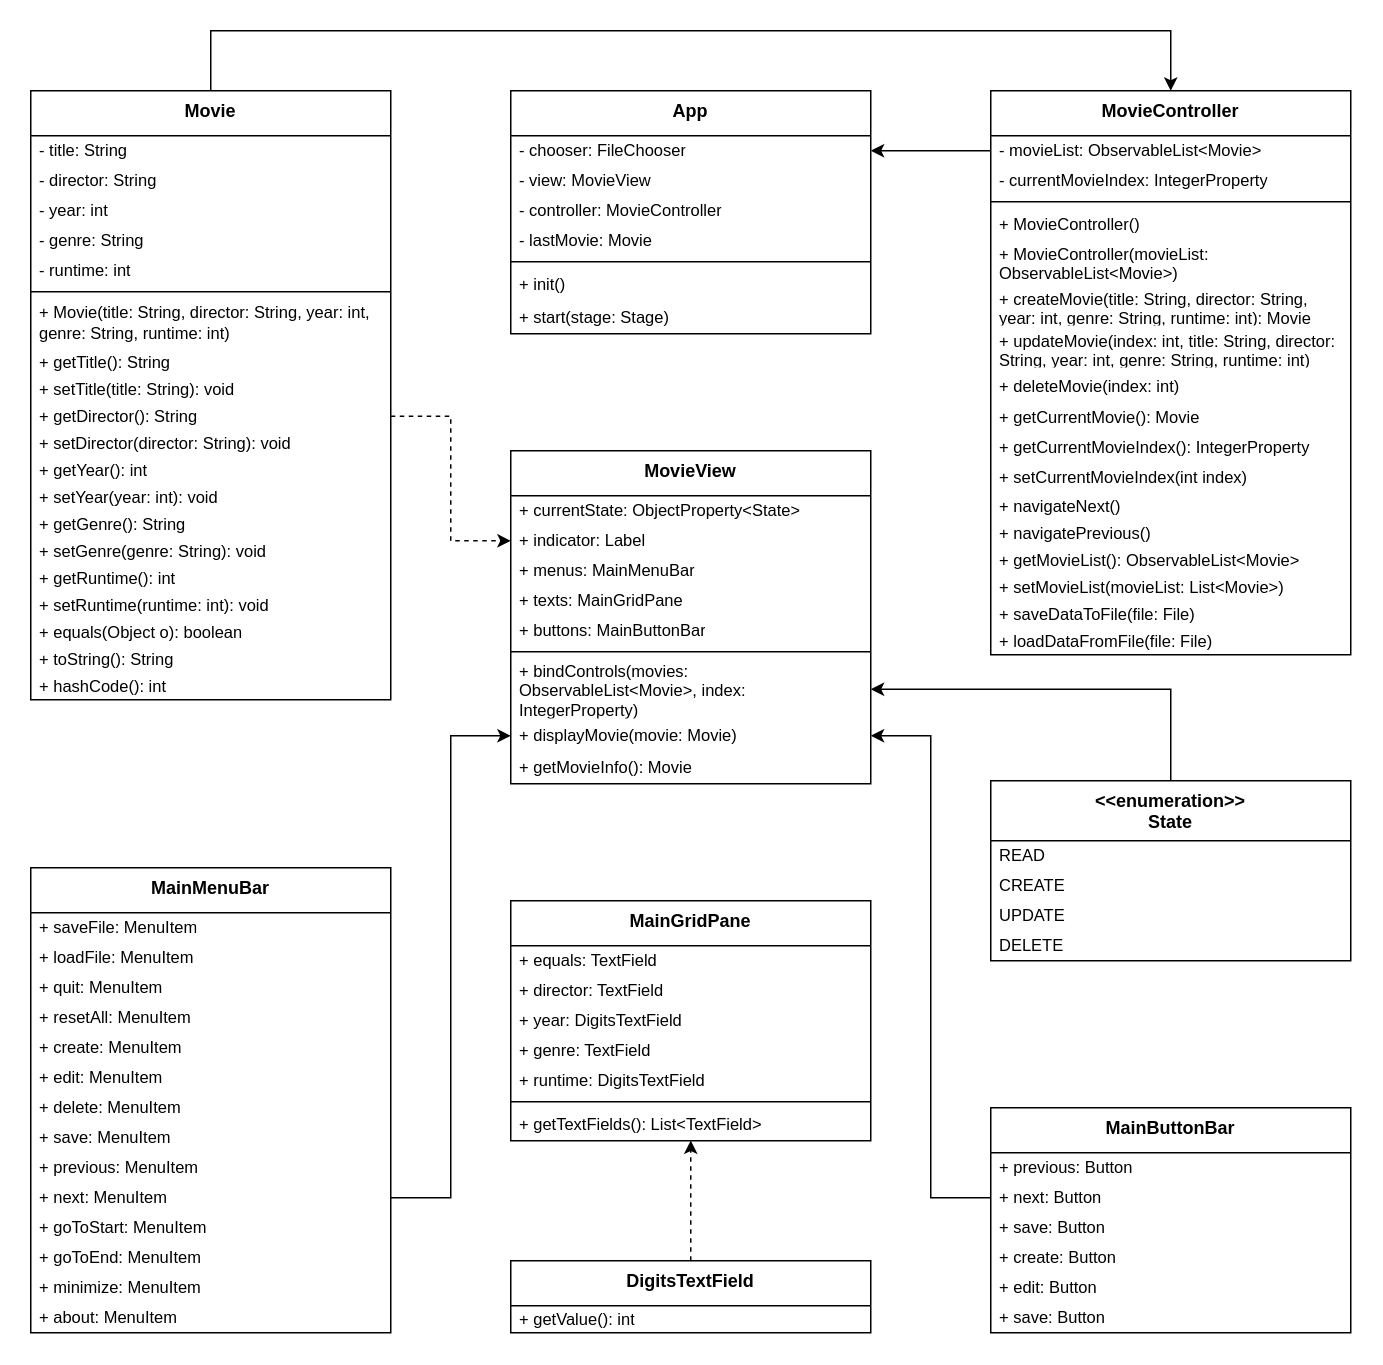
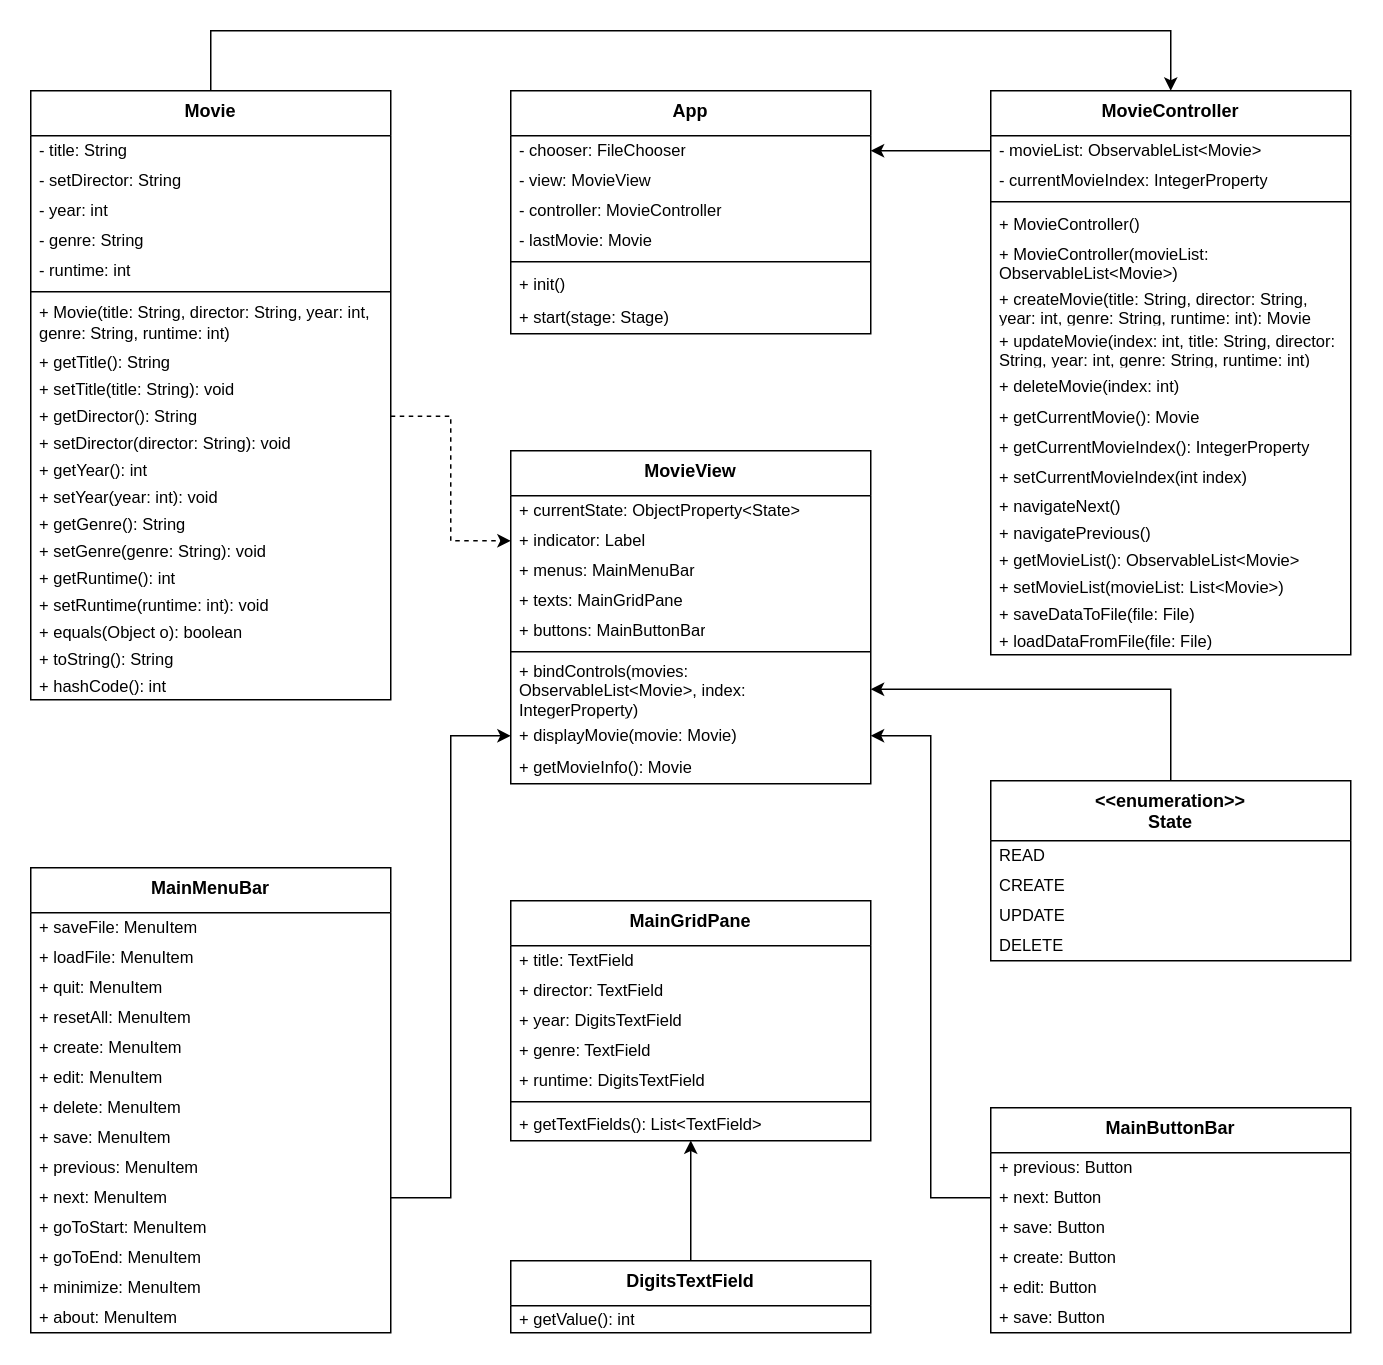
- <mxCell id="5" value="- director: String" style="text;strokeColor=none;fillColor=none;align=left;verticalAlign=middle;spacingLeft=4;spacingRight=4;overflow=hidden;rotatable=0;points=[[0,0.5],[1,0.5]];portConstraint=eastwest;whiteSpace=wrap;html=1;fontSize=11;" parent="3" vertex="1"><mxGeometry y="50" width="240" height="20" as="geometry" /></mxCell>
+ <mxCell id="5" value="- setDirector: String" style="text;strokeColor=none;fillColor=none;align=left;verticalAlign=middle;spacingLeft=4;spacingRight=4;overflow=hidden;rotatable=0;points=[[0,0.5],[1,0.5]];portConstraint=eastwest;whiteSpace=wrap;html=1;fontSize=11;" parent="3" vertex="1"><mxGeometry y="50" width="240" height="20" as="geometry" /></mxCell>
- <mxCell id="62" value="+ equals: TextField" style="text;strokeColor=none;fillColor=none;align=left;verticalAlign=middle;spacingLeft=4;spacingRight=4;overflow=hidden;rotatable=0;points=[[0,0.5],[1,0.5]];portConstraint=eastwest;whiteSpace=wrap;html=1;fontSize=11;" parent="61" vertex="1"><mxGeometry y="30" width="240" height="20" as="geometry" /></mxCell>
+ <mxCell id="62" value="+ title: TextField" style="text;strokeColor=none;fillColor=none;align=left;verticalAlign=middle;spacingLeft=4;spacingRight=4;overflow=hidden;rotatable=0;points=[[0,0.5],[1,0.5]];portConstraint=eastwest;whiteSpace=wrap;html=1;fontSize=11;" parent="61" vertex="1"><mxGeometry y="30" width="240" height="20" as="geometry" /></mxCell>
- <mxCell id="93" style="edgeStyle=orthogonalEdgeStyle;rounded=0;orthogonalLoop=1;jettySize=auto;html=1;exitX=0.5;exitY=0;exitDx=0;exitDy=0;entryX=0.5;entryY=0.993;entryDx=0;entryDy=0;entryPerimeter=0;dashed=1;" parent="1" source="24" target="68" edge="1"><mxGeometry relative="1" as="geometry" /></mxCell>
+ <mxCell id="93" style="edgeStyle=orthogonalEdgeStyle;rounded=0;orthogonalLoop=1;jettySize=auto;html=1;exitX=0.5;exitY=0;exitDx=0;exitDy=0;entryX=0.5;entryY=0.993;entryDx=0;entryDy=0;entryPerimeter=0;" parent="1" source="24" target="68" edge="1"><mxGeometry relative="1" as="geometry" /></mxCell>
